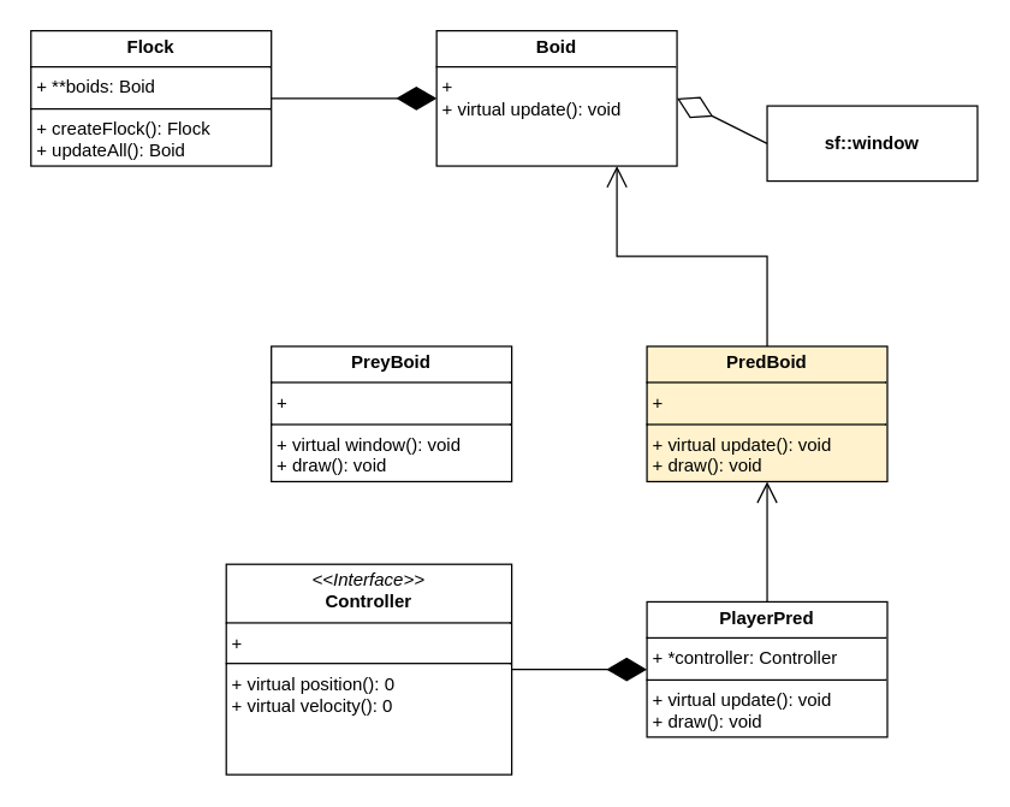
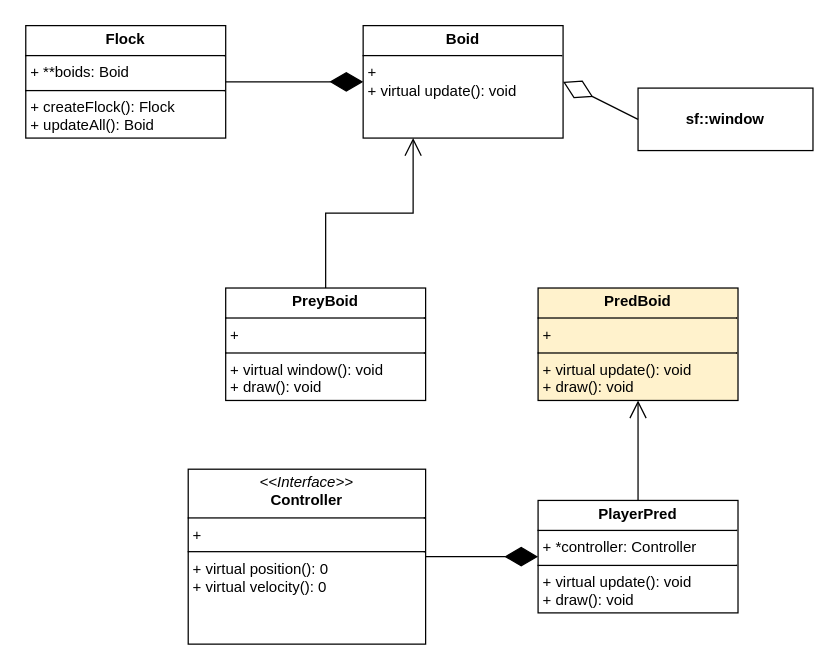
+ <mxCell id="9" value="" style="endArrow=open;endFill=1;endSize=12;html=1;rounded=0;exitX=0.5;exitY=0;exitDx=0;exitDy=0;entryX=0.25;entryY=1;entryDx=0;entryDy=0;" edge="1" parent="1" source="4" target="8"><mxGeometry width="160" relative="1" as="geometry"><mxPoint x="450" y="340" as="sourcePoint" /><mxPoint x="610" y="340" as="targetPoint" /><Array as="points"><mxPoint x="260" y="170" /><mxPoint x="330" y="170" /></Array></mxGeometry></mxCell>
- <mxCell id="7" value="" style="endArrow=open;endFill=1;endSize=12;html=1;rounded=0;exitX=0.5;exitY=0;exitDx=0;exitDy=0;entryX=0.75;entryY=1;entryDx=0;entryDy=0;" edge="1" parent="1" source="3" target="8"><mxGeometry width="160" relative="1" as="geometry"><mxPoint x="450" y="340" as="sourcePoint" /><mxPoint x="460" y="143" as="targetPoint" /><Array as="points"><mxPoint x="510" y="170" /><mxPoint x="410" y="170" /></Array></mxGeometry></mxCell>
